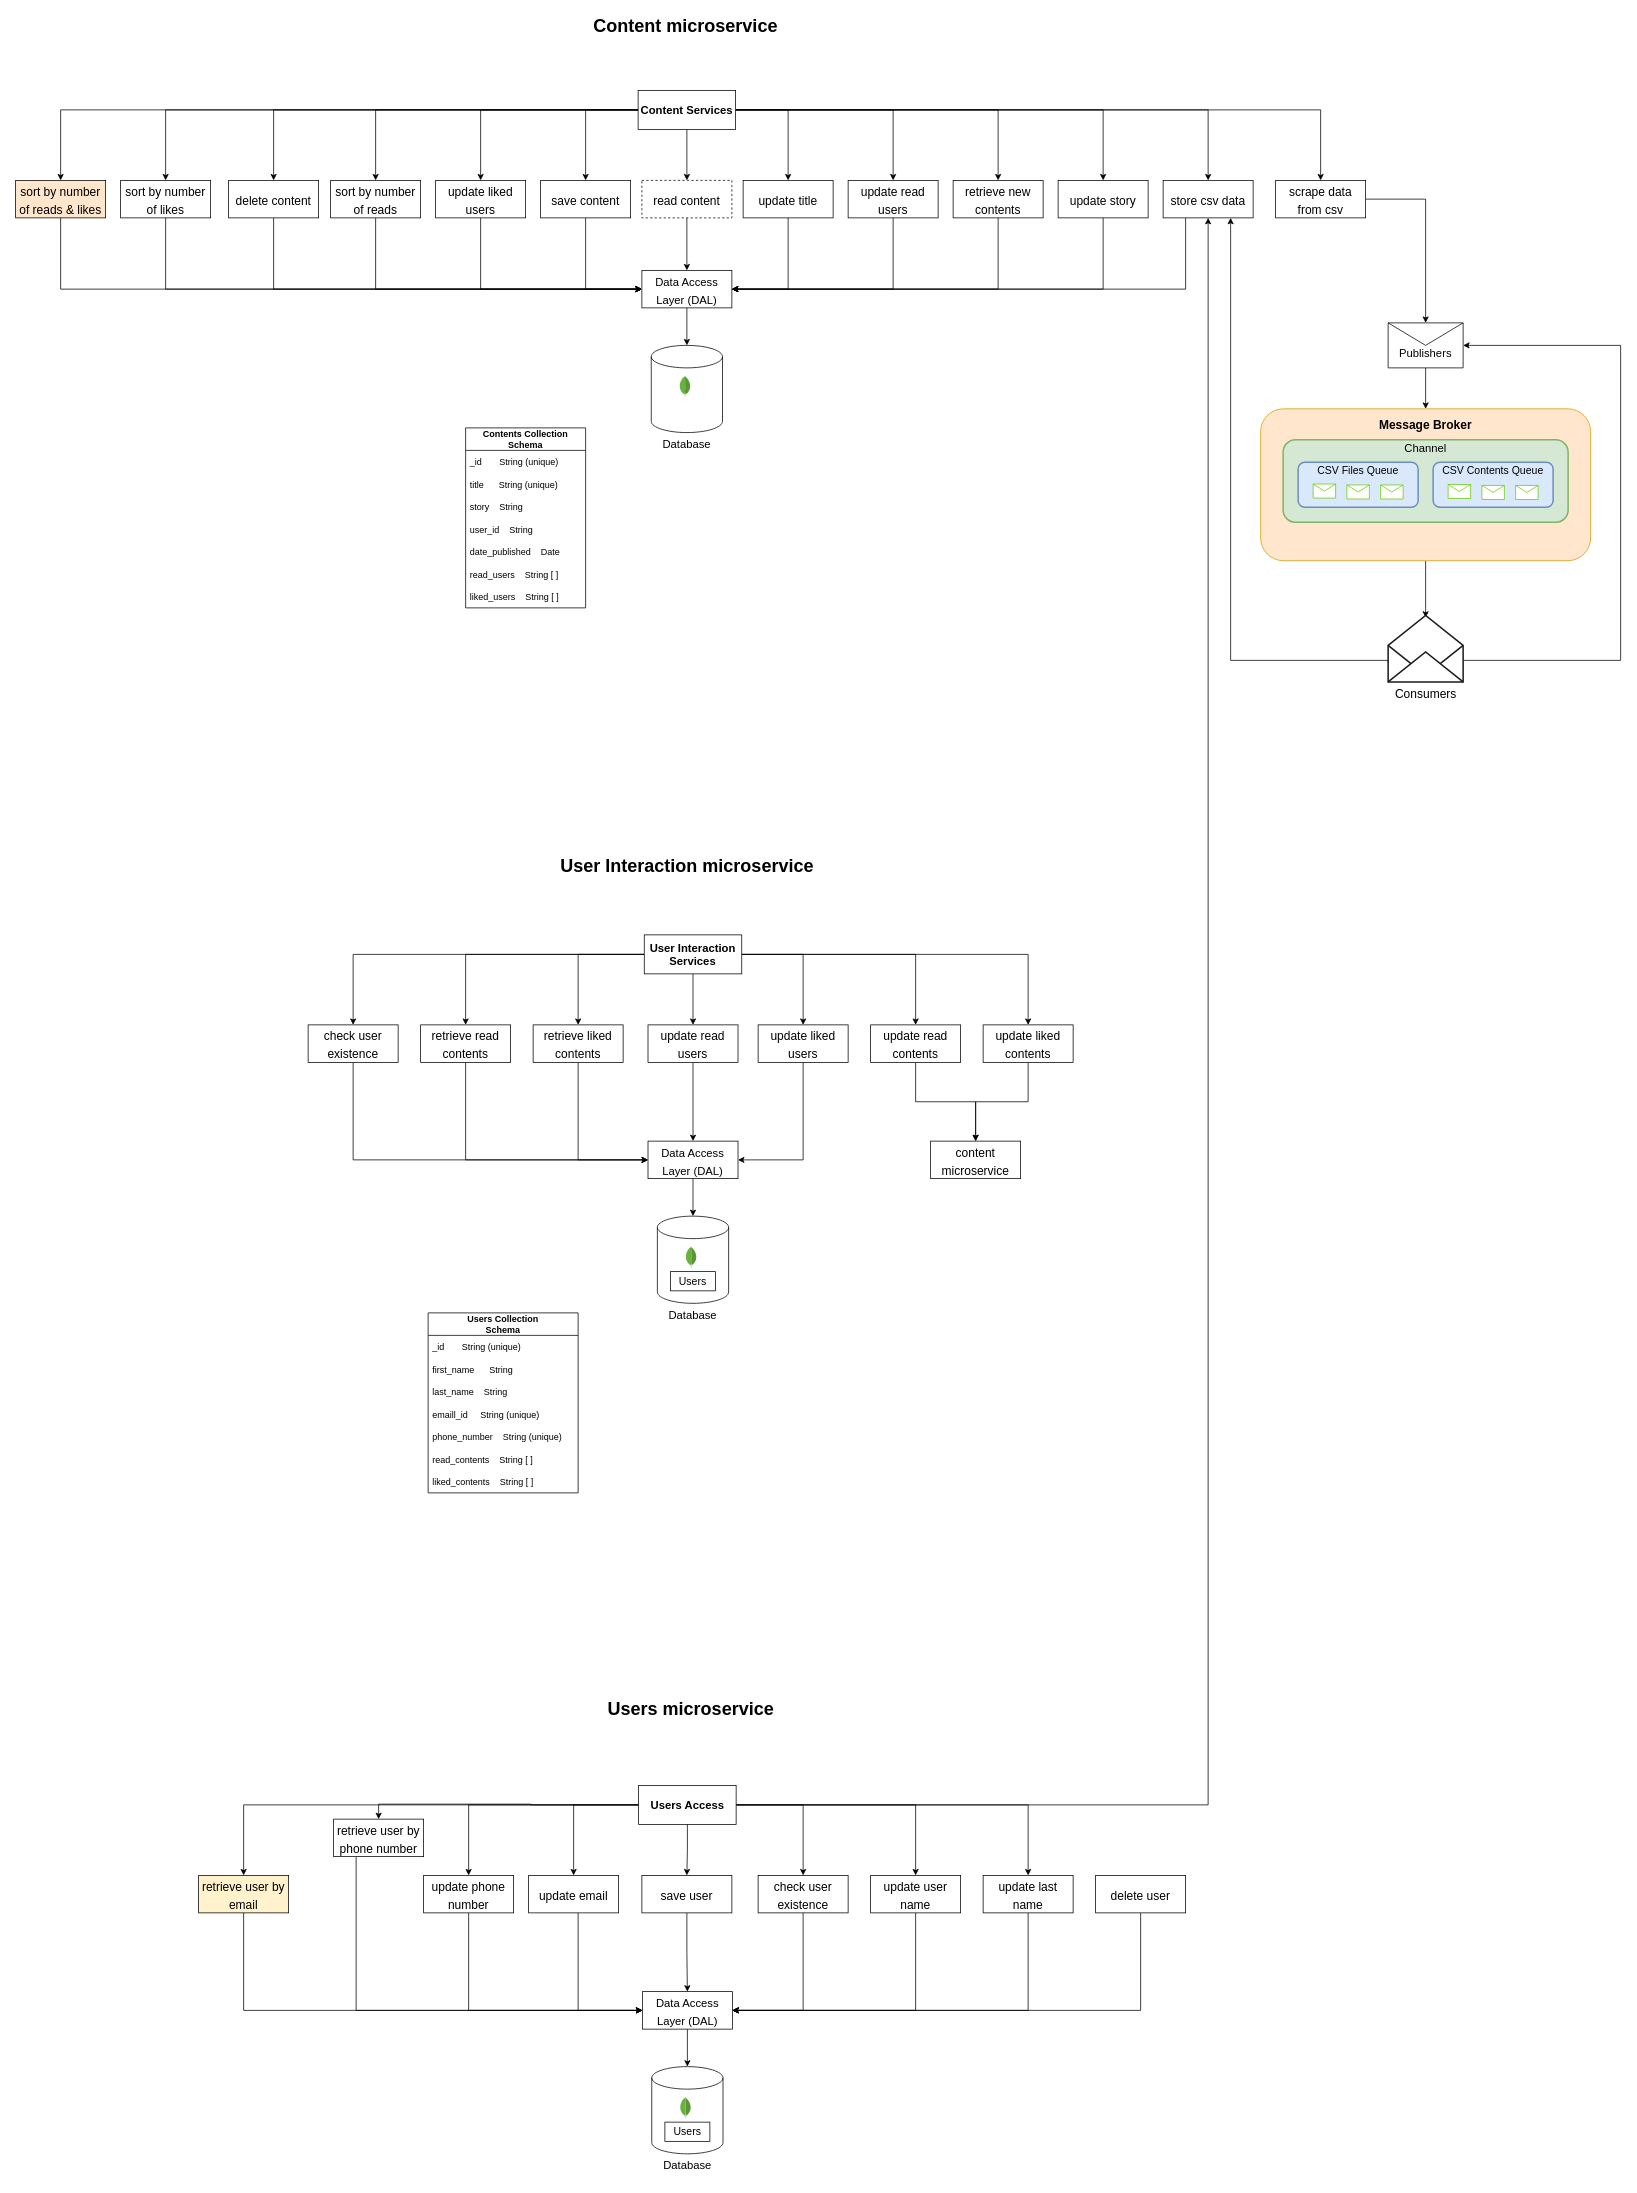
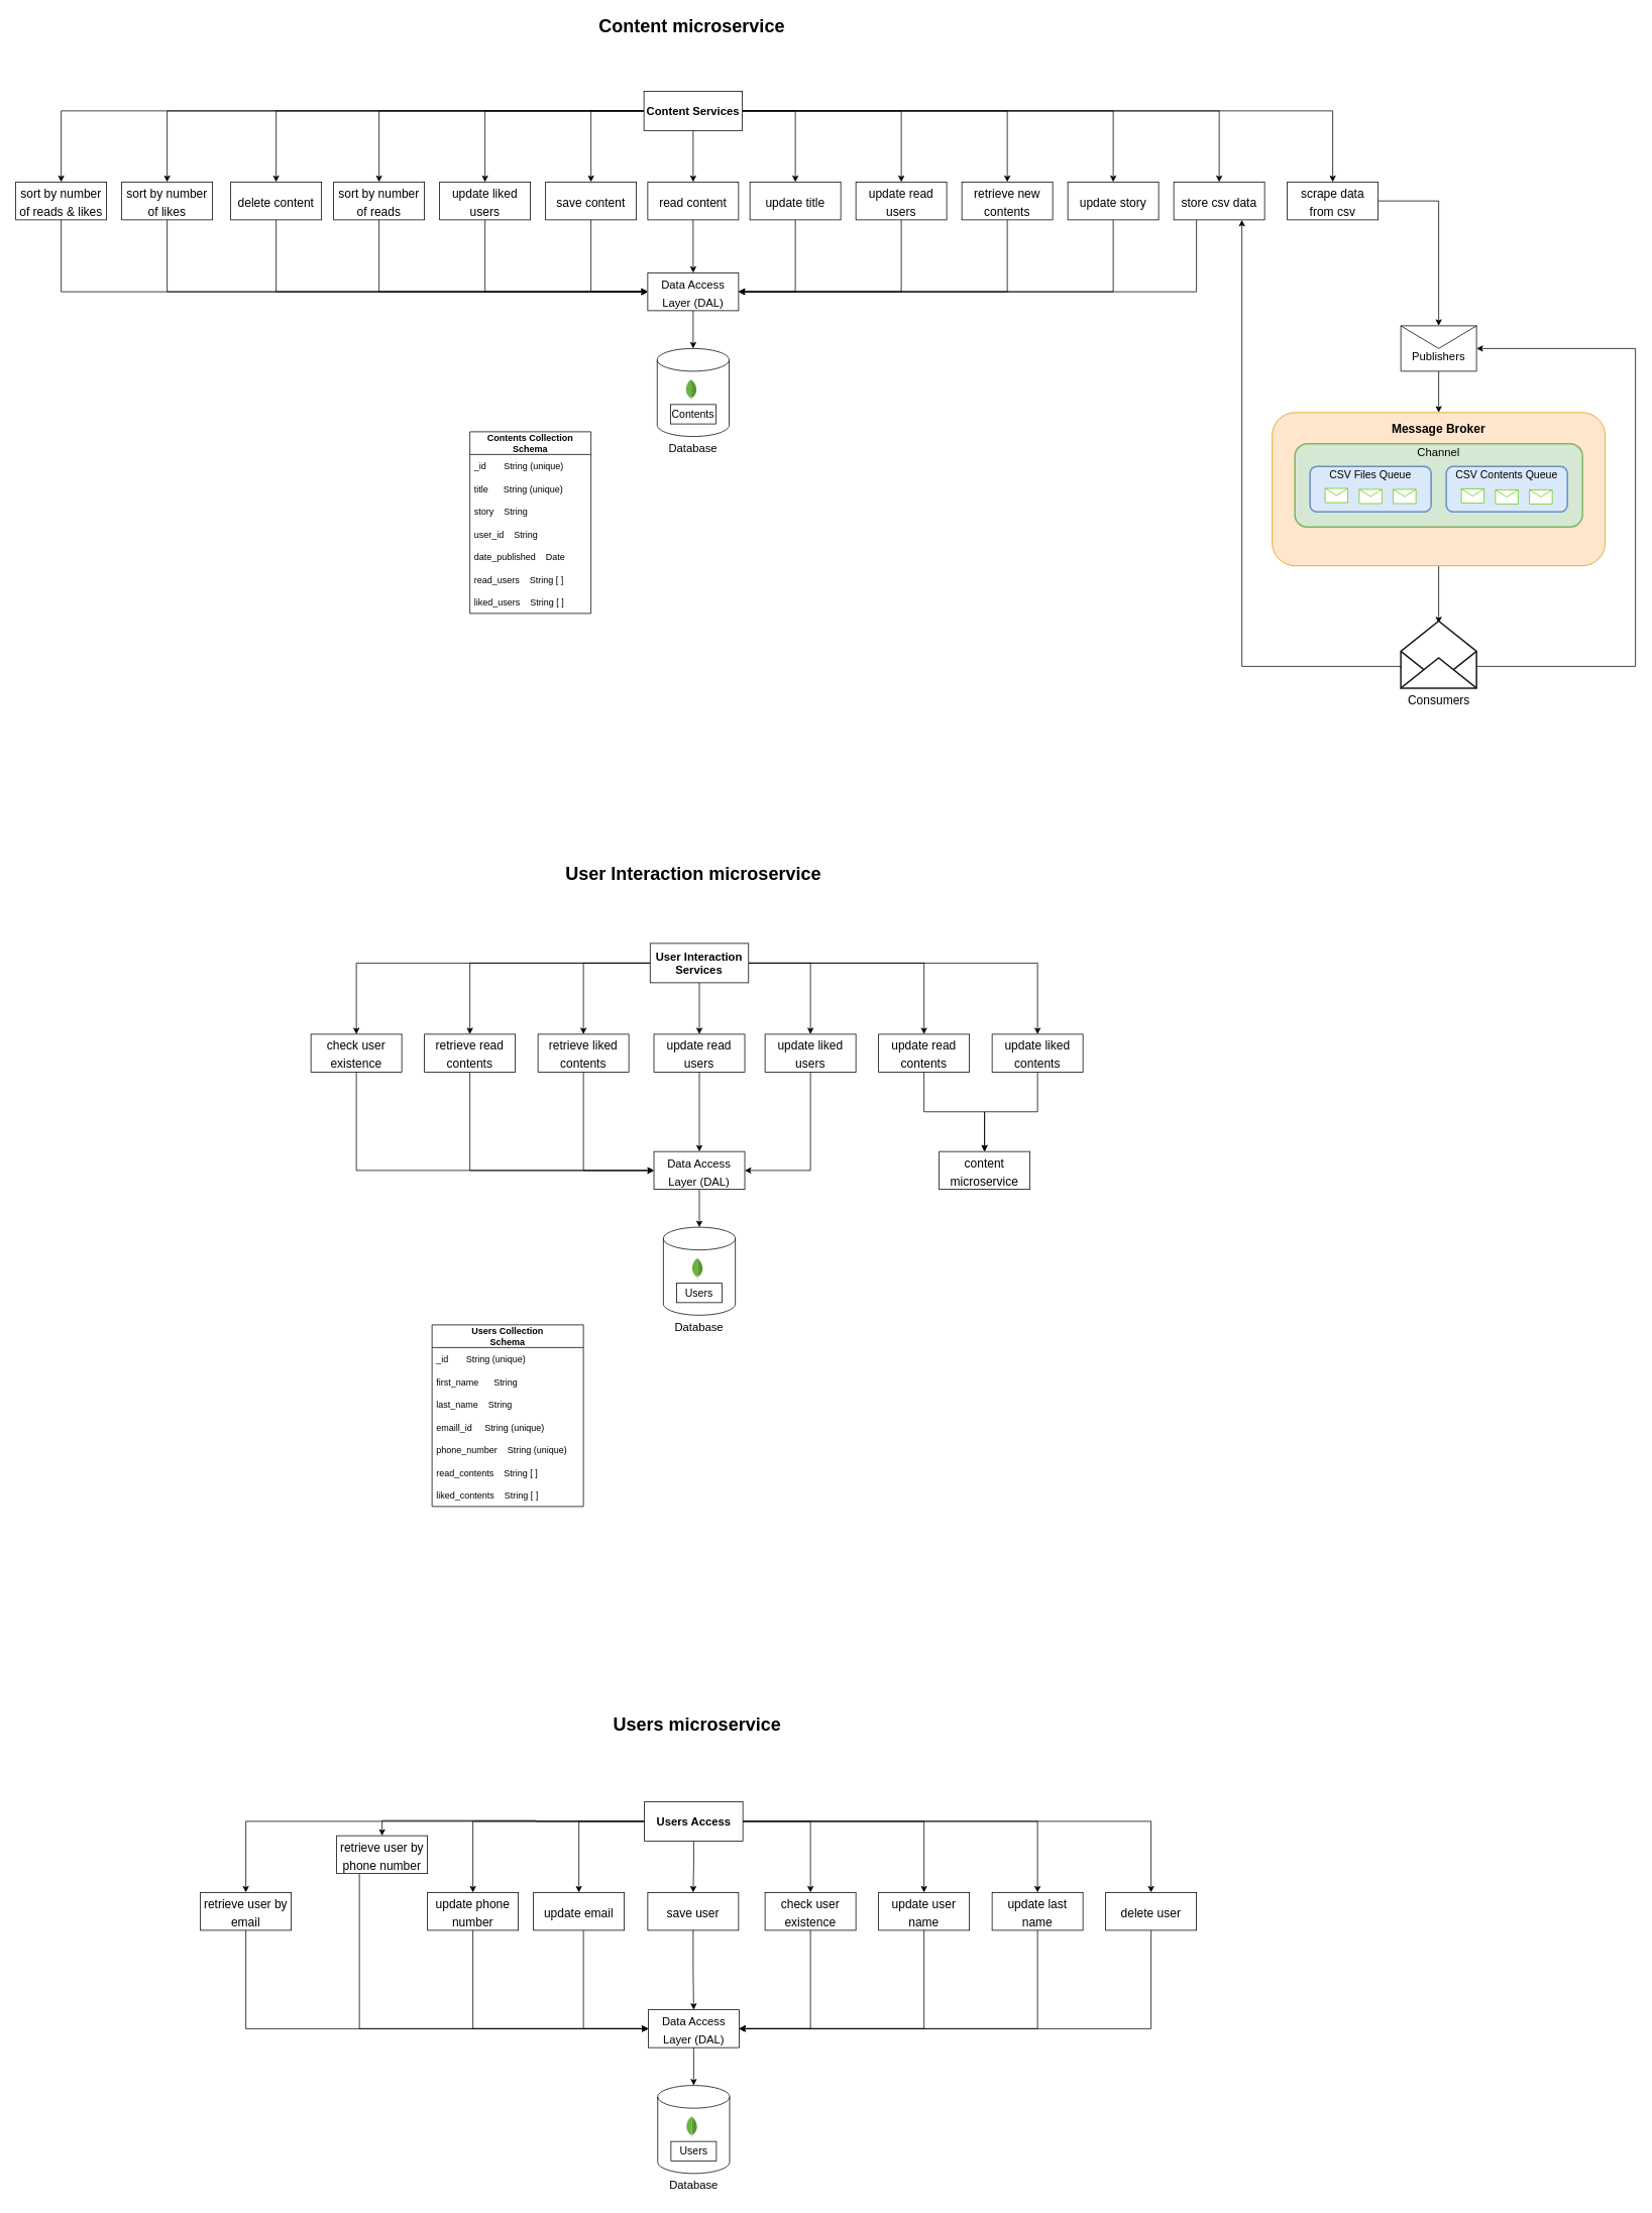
- <mxCell id="41" value="&lt;font style=&quot;font-size: 16px&quot;&gt;sort by number of reads &amp;amp; likes&lt;/font&gt;" style="rounded=0;whiteSpace=wrap;html=1;fontSize=20;fillColor=#ffe6cc;" parent="1" vertex="1"><mxGeometry x="20" y="240" width="120" height="50" as="geometry" /></mxCell>
+ <mxCell id="41" value="&lt;font style=&quot;font-size: 16px&quot;&gt;sort by number of reads &amp;amp; likes&lt;/font&gt;" style="rounded=0;whiteSpace=wrap;html=1;fontSize=20;" parent="1" vertex="1"><mxGeometry x="20" y="240" width="120" height="50" as="geometry" /></mxCell>
- <mxCell id="23" value="&lt;font style=&quot;font-size: 16px&quot;&gt;read content&lt;/font&gt;" style="rounded=0;whiteSpace=wrap;html=1;fontSize=20;dashed=1;" parent="1" vertex="1"><mxGeometry x="855" y="240" width="120" height="50" as="geometry" /></mxCell>
+ <mxCell id="23" value="&lt;font style=&quot;font-size: 16px&quot;&gt;read content&lt;/font&gt;" style="rounded=0;whiteSpace=wrap;html=1;fontSize=20;" parent="1" vertex="1"><mxGeometry x="855" y="240" width="120" height="50" as="geometry" /></mxCell>
+ <mxCell id="46" value="&lt;font style=&quot;font-size: 14px&quot;&gt;Contents&lt;/font&gt;" style="rounded=0;whiteSpace=wrap;html=1;fontSize=9;" parent="1" vertex="1"><mxGeometry x="885" y="534" width="60" height="25.63" as="geometry" /></mxCell>
- <mxCell id="117" style="edgeStyle=orthogonalEdgeStyle;rounded=0;orthogonalLoop=1;jettySize=auto;html=1;fontSize=16;" parent="1" source="124" target="35" edge="1"><mxGeometry relative="1" as="geometry"><mxPoint x="915.68" y="2490" as="targetPoint" /></mxGeometry></mxCell>
+ <mxCell id="117" style="edgeStyle=orthogonalEdgeStyle;rounded=0;orthogonalLoop=1;jettySize=auto;html=1;fontSize=16;entryX=0.5;entryY=0;entryDx=0;entryDy=0;" parent="1" source="124" target="130" edge="1"><mxGeometry relative="1" as="geometry"><mxPoint x="915.68" y="2490" as="targetPoint" /></mxGeometry></mxCell>
- <mxCell id="136" value="&lt;font style=&quot;font-size: 16px&quot;&gt;retrieve user by email&lt;/font&gt;" style="rounded=0;whiteSpace=wrap;html=1;fontSize=20;fillColor=#fff2cc;" parent="1" vertex="1"><mxGeometry x="264" y="2500" width="120" height="50" as="geometry" /></mxCell>
+ <mxCell id="136" value="&lt;font style=&quot;font-size: 16px&quot;&gt;retrieve user by email&lt;/font&gt;" style="rounded=0;whiteSpace=wrap;html=1;fontSize=20;" parent="1" vertex="1"><mxGeometry x="264" y="2500" width="120" height="50" as="geometry" /></mxCell>
